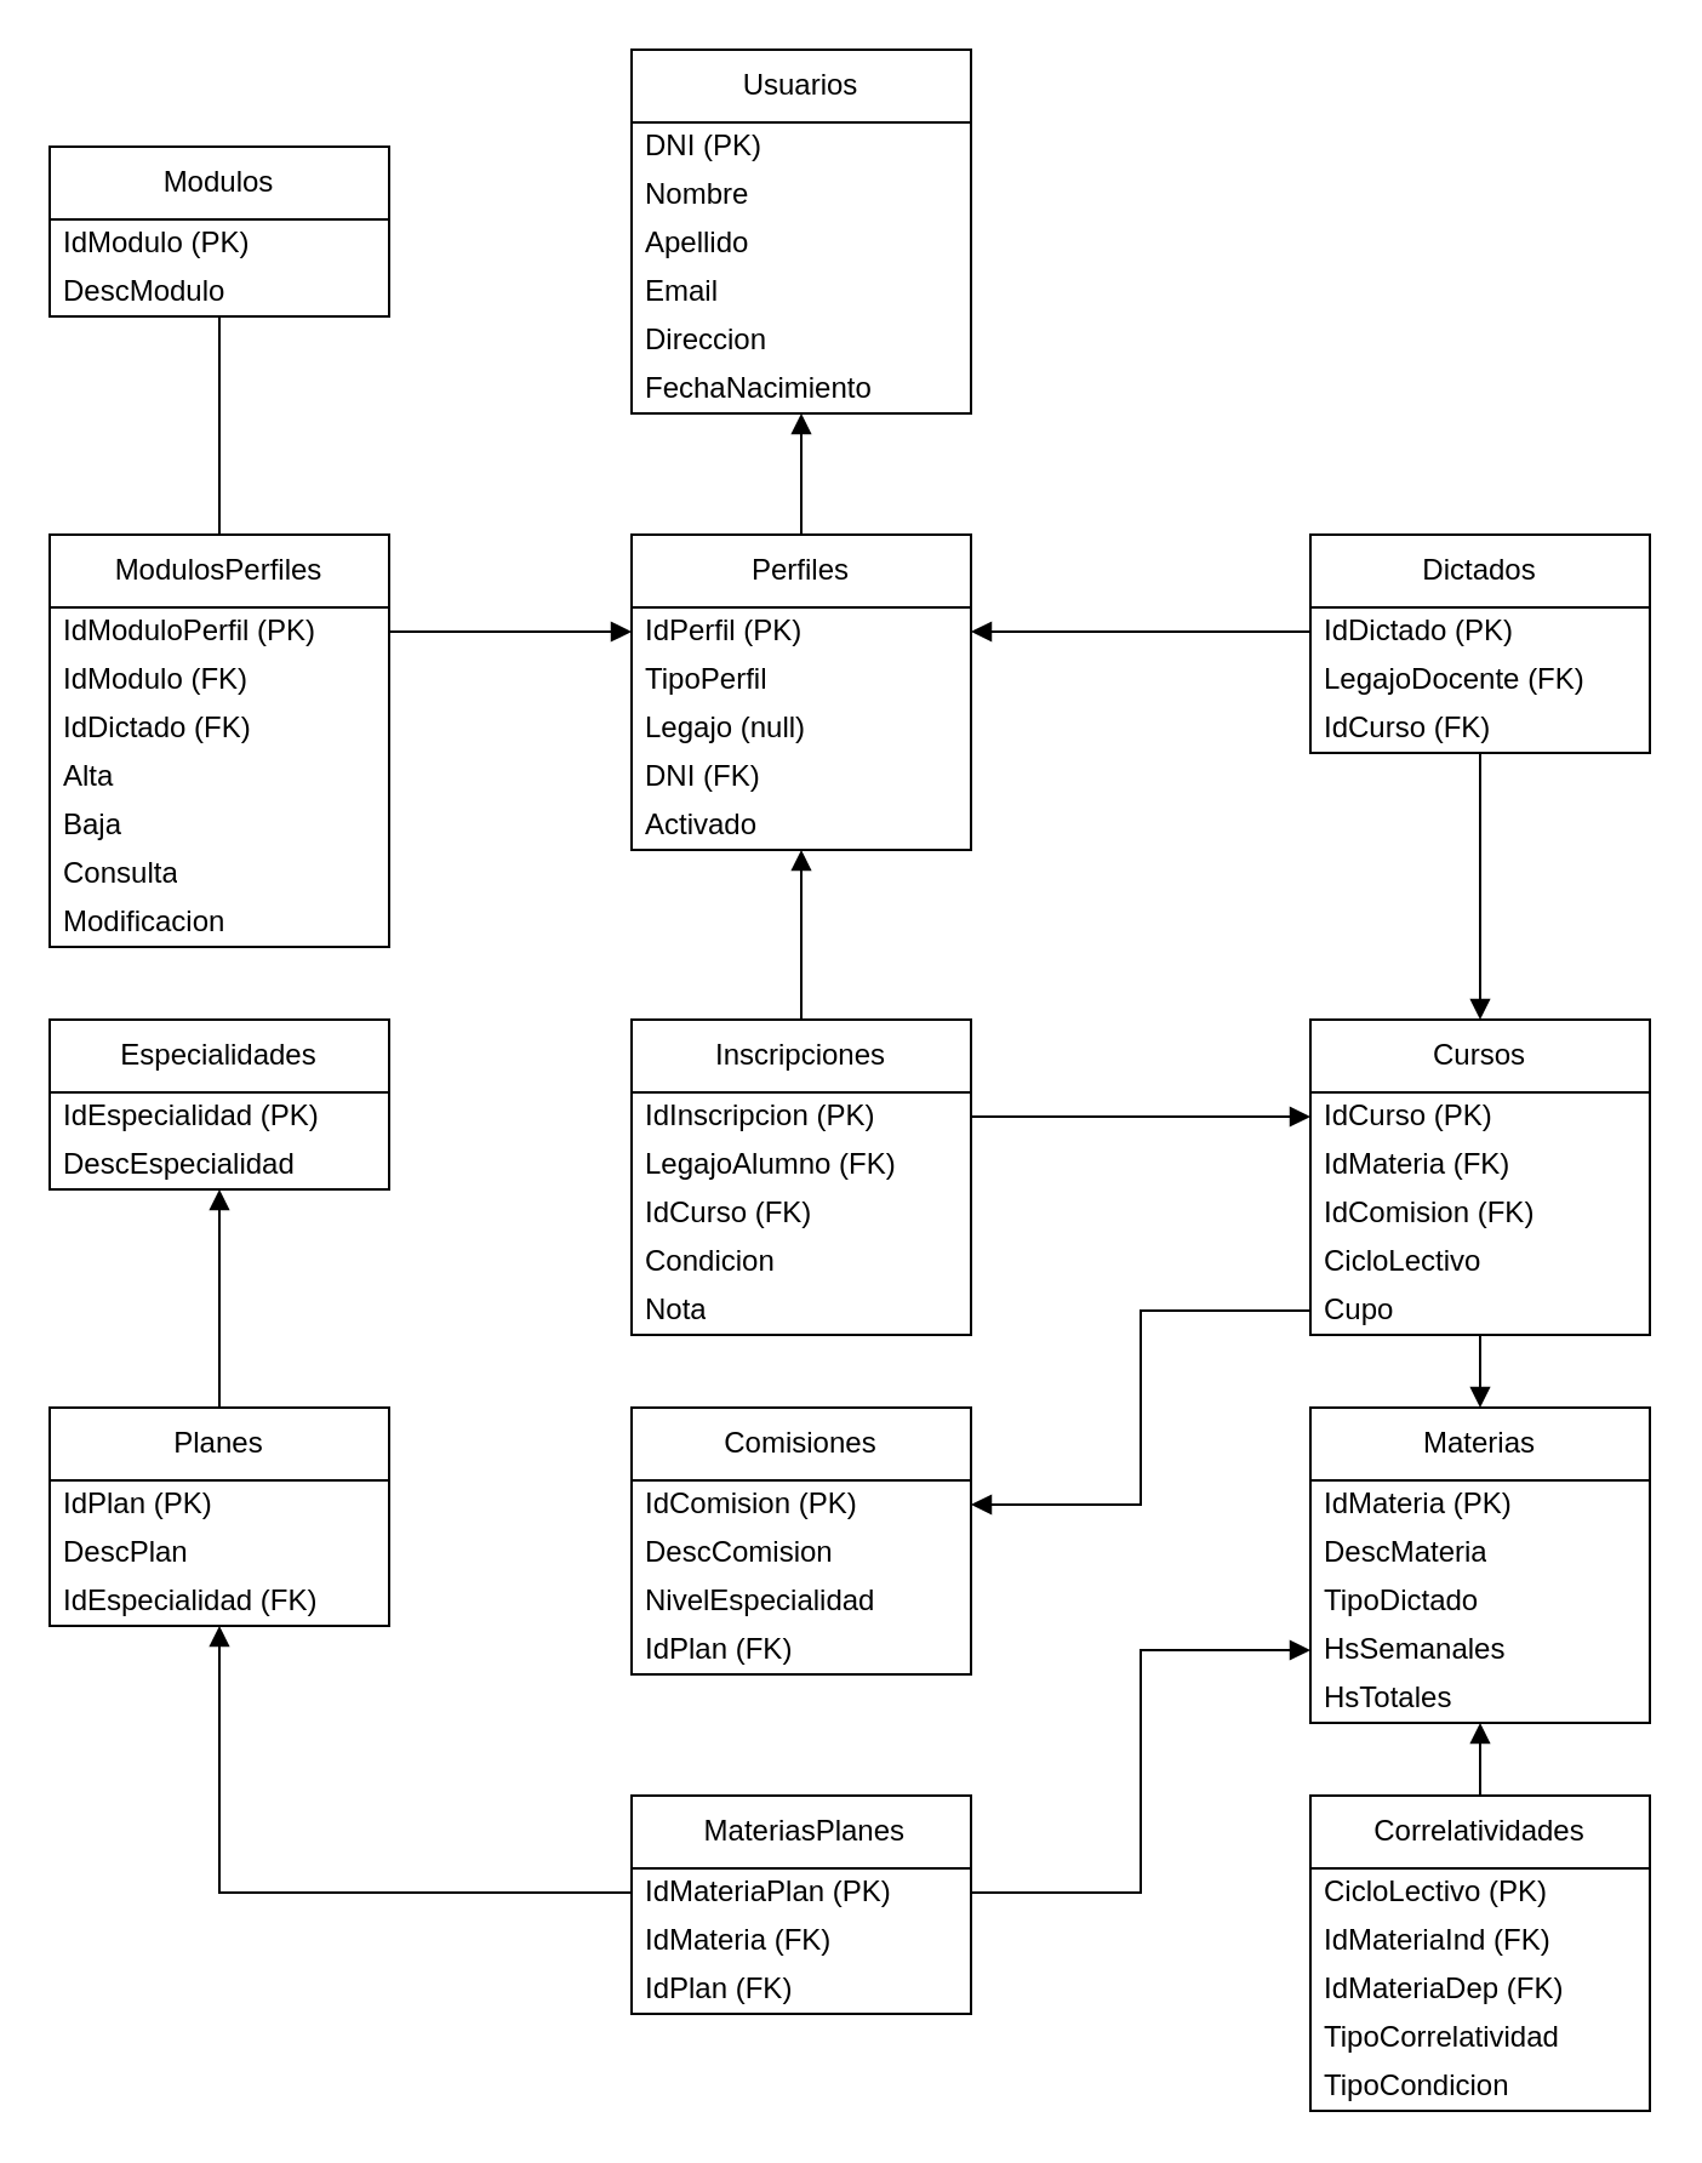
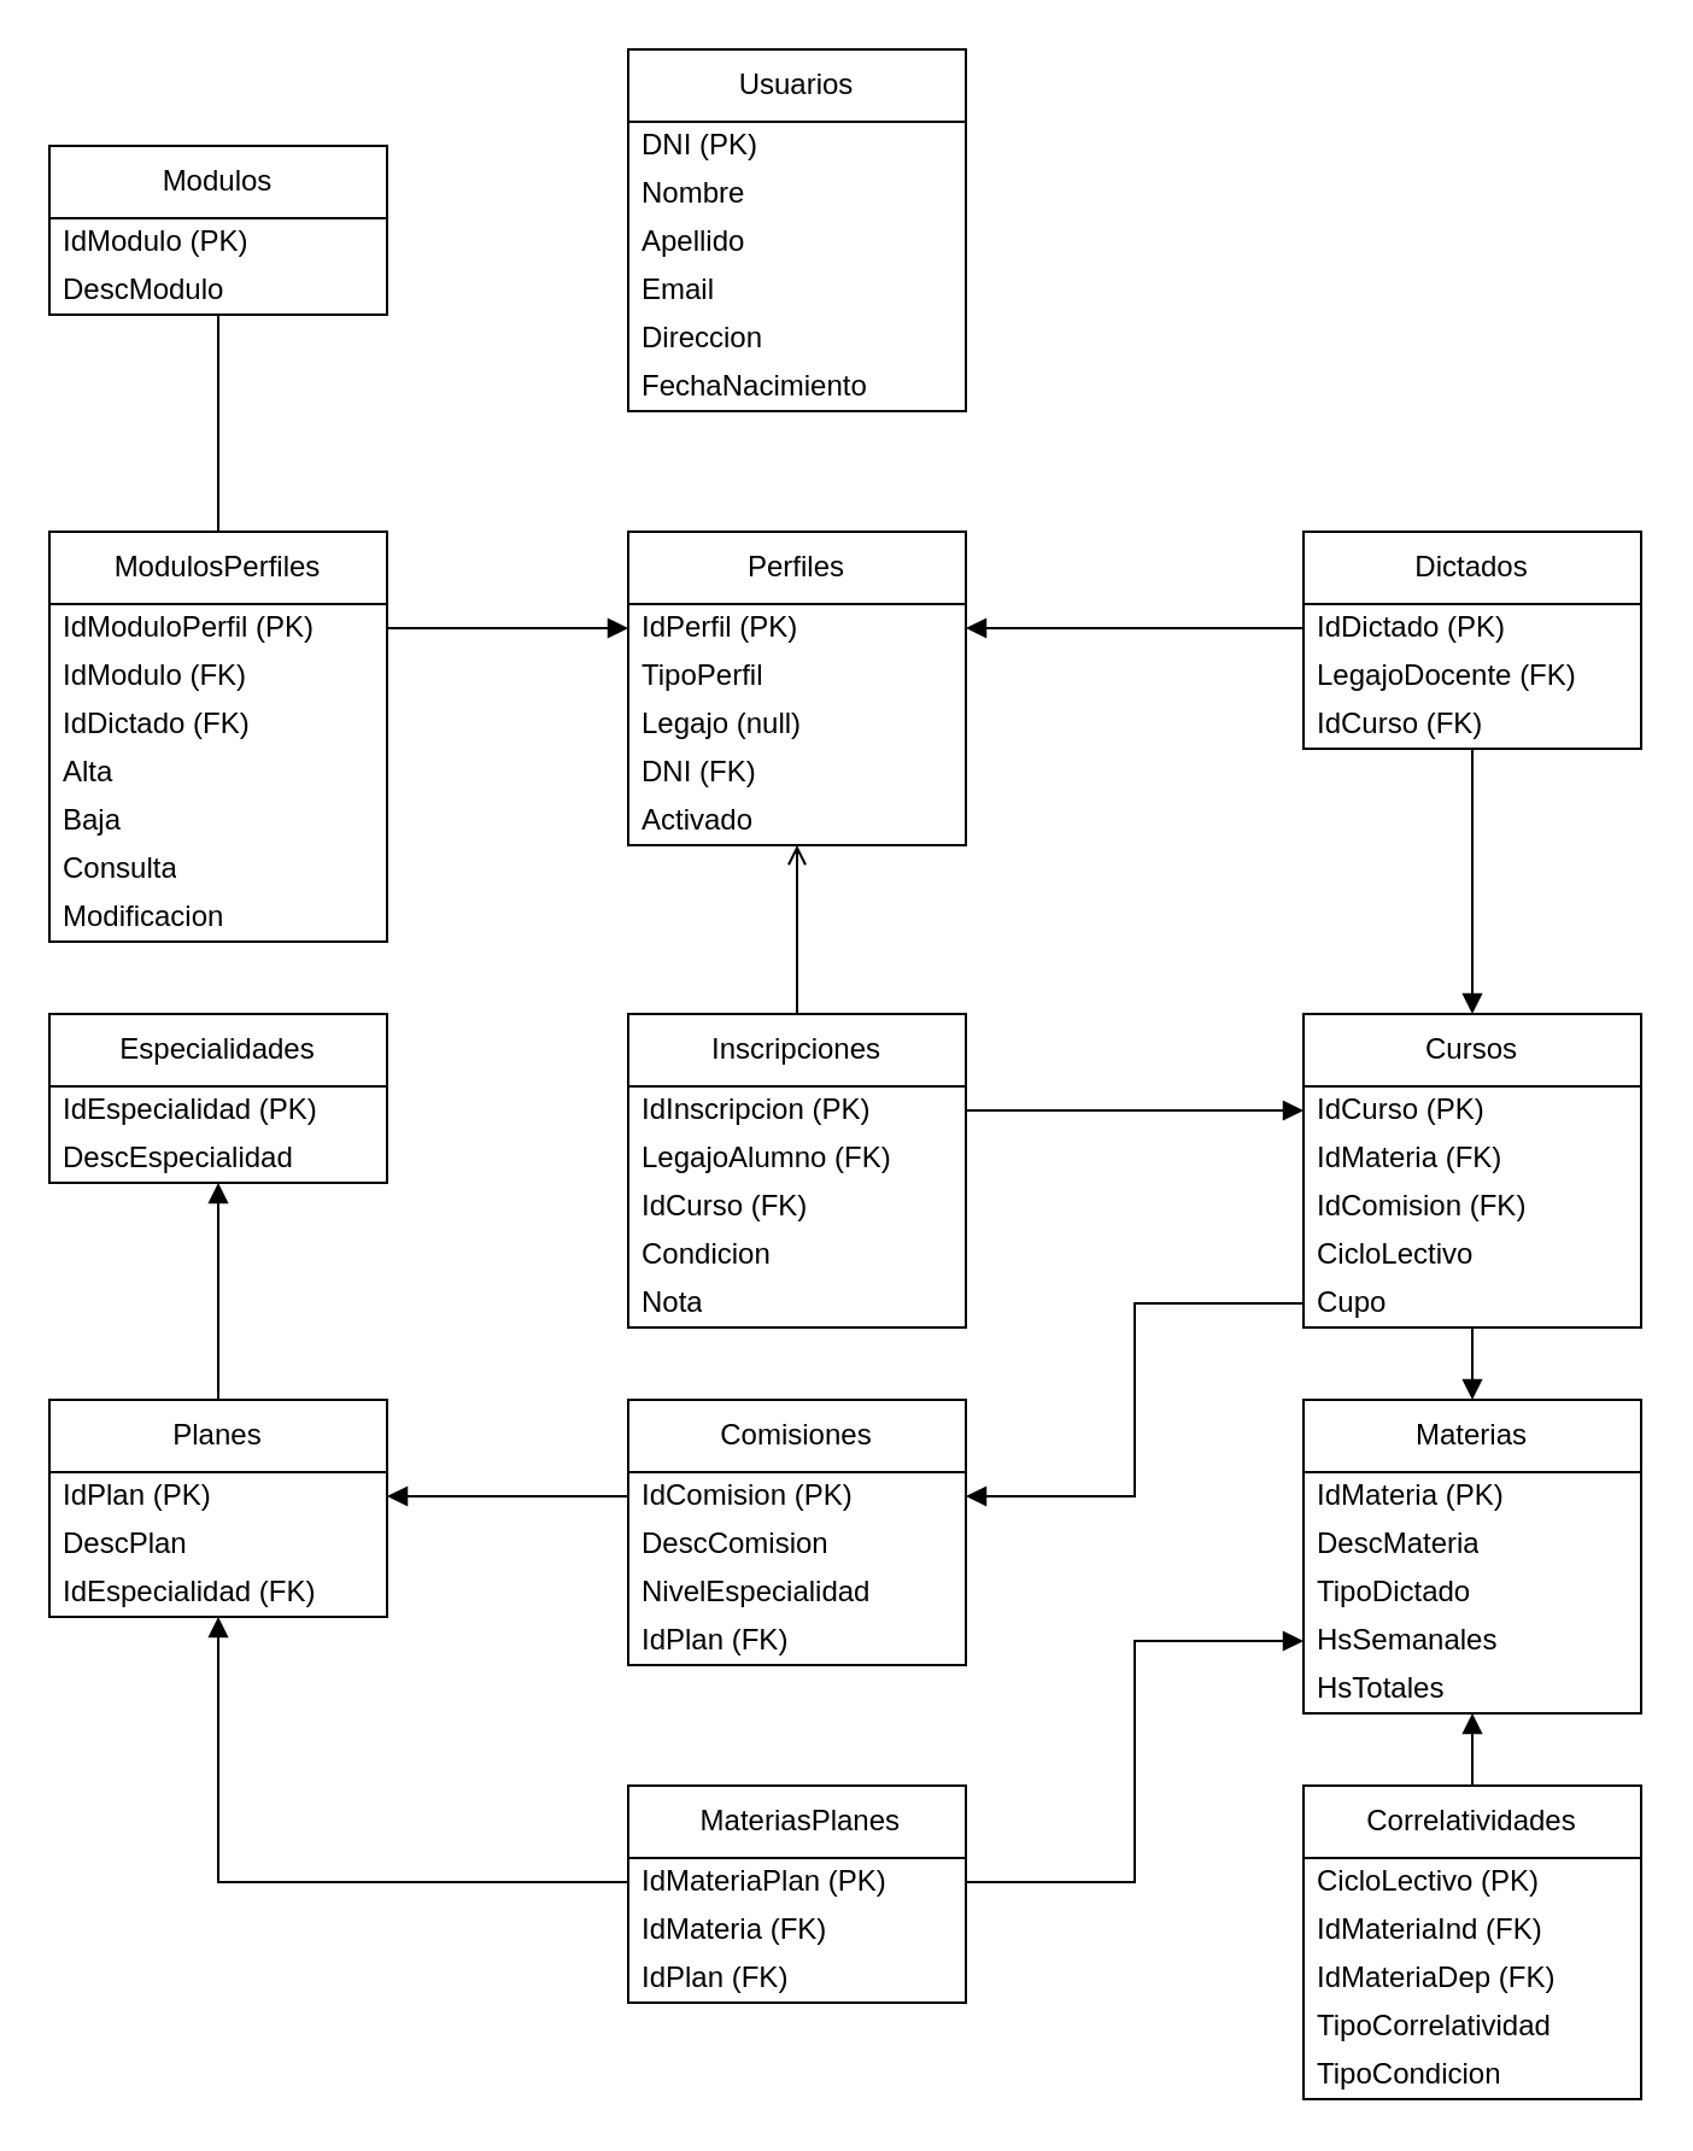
- <mxCell id="2" style="edgeStyle=orthogonalEdgeStyle;rounded=0;orthogonalLoop=1;jettySize=auto;html=1;exitX=0.5;exitY=0;exitDx=0;exitDy=0;endArrow=block;endFill=1;" edge="1" parent="1" source="3" target="9"><mxGeometry relative="1" as="geometry" /></mxCell>
- <mxCell id="51" style="edgeStyle=orthogonalEdgeStyle;rounded=0;orthogonalLoop=1;jettySize=auto;html=1;exitX=0.5;exitY=0;exitDx=0;exitDy=0;endArrow=block;endFill=1;" edge="1" parent="1" source="52" target="3"><mxGeometry relative="1" as="geometry" /></mxCell>
+ <mxCell id="51" style="edgeStyle=orthogonalEdgeStyle;rounded=0;orthogonalLoop=1;jettySize=auto;html=1;exitX=0.5;exitY=0;exitDx=0;exitDy=0;endArrow=open;endFill=1;" edge="1" parent="1" source="52" target="3"><mxGeometry relative="1" as="geometry" /></mxCell>
+ <mxCell id="23" style="edgeStyle=orthogonalEdgeStyle;rounded=0;orthogonalLoop=1;jettySize=auto;html=1;exitX=1;exitY=0.5;exitDx=0;exitDy=0;entryX=0;entryY=0.5;entryDx=0;entryDy=0;endArrow=none;endFill=0;startArrow=block;startFill=1;" edge="1" parent="1" source="26" target="34"><mxGeometry relative="1" as="geometry" /></mxCell>
